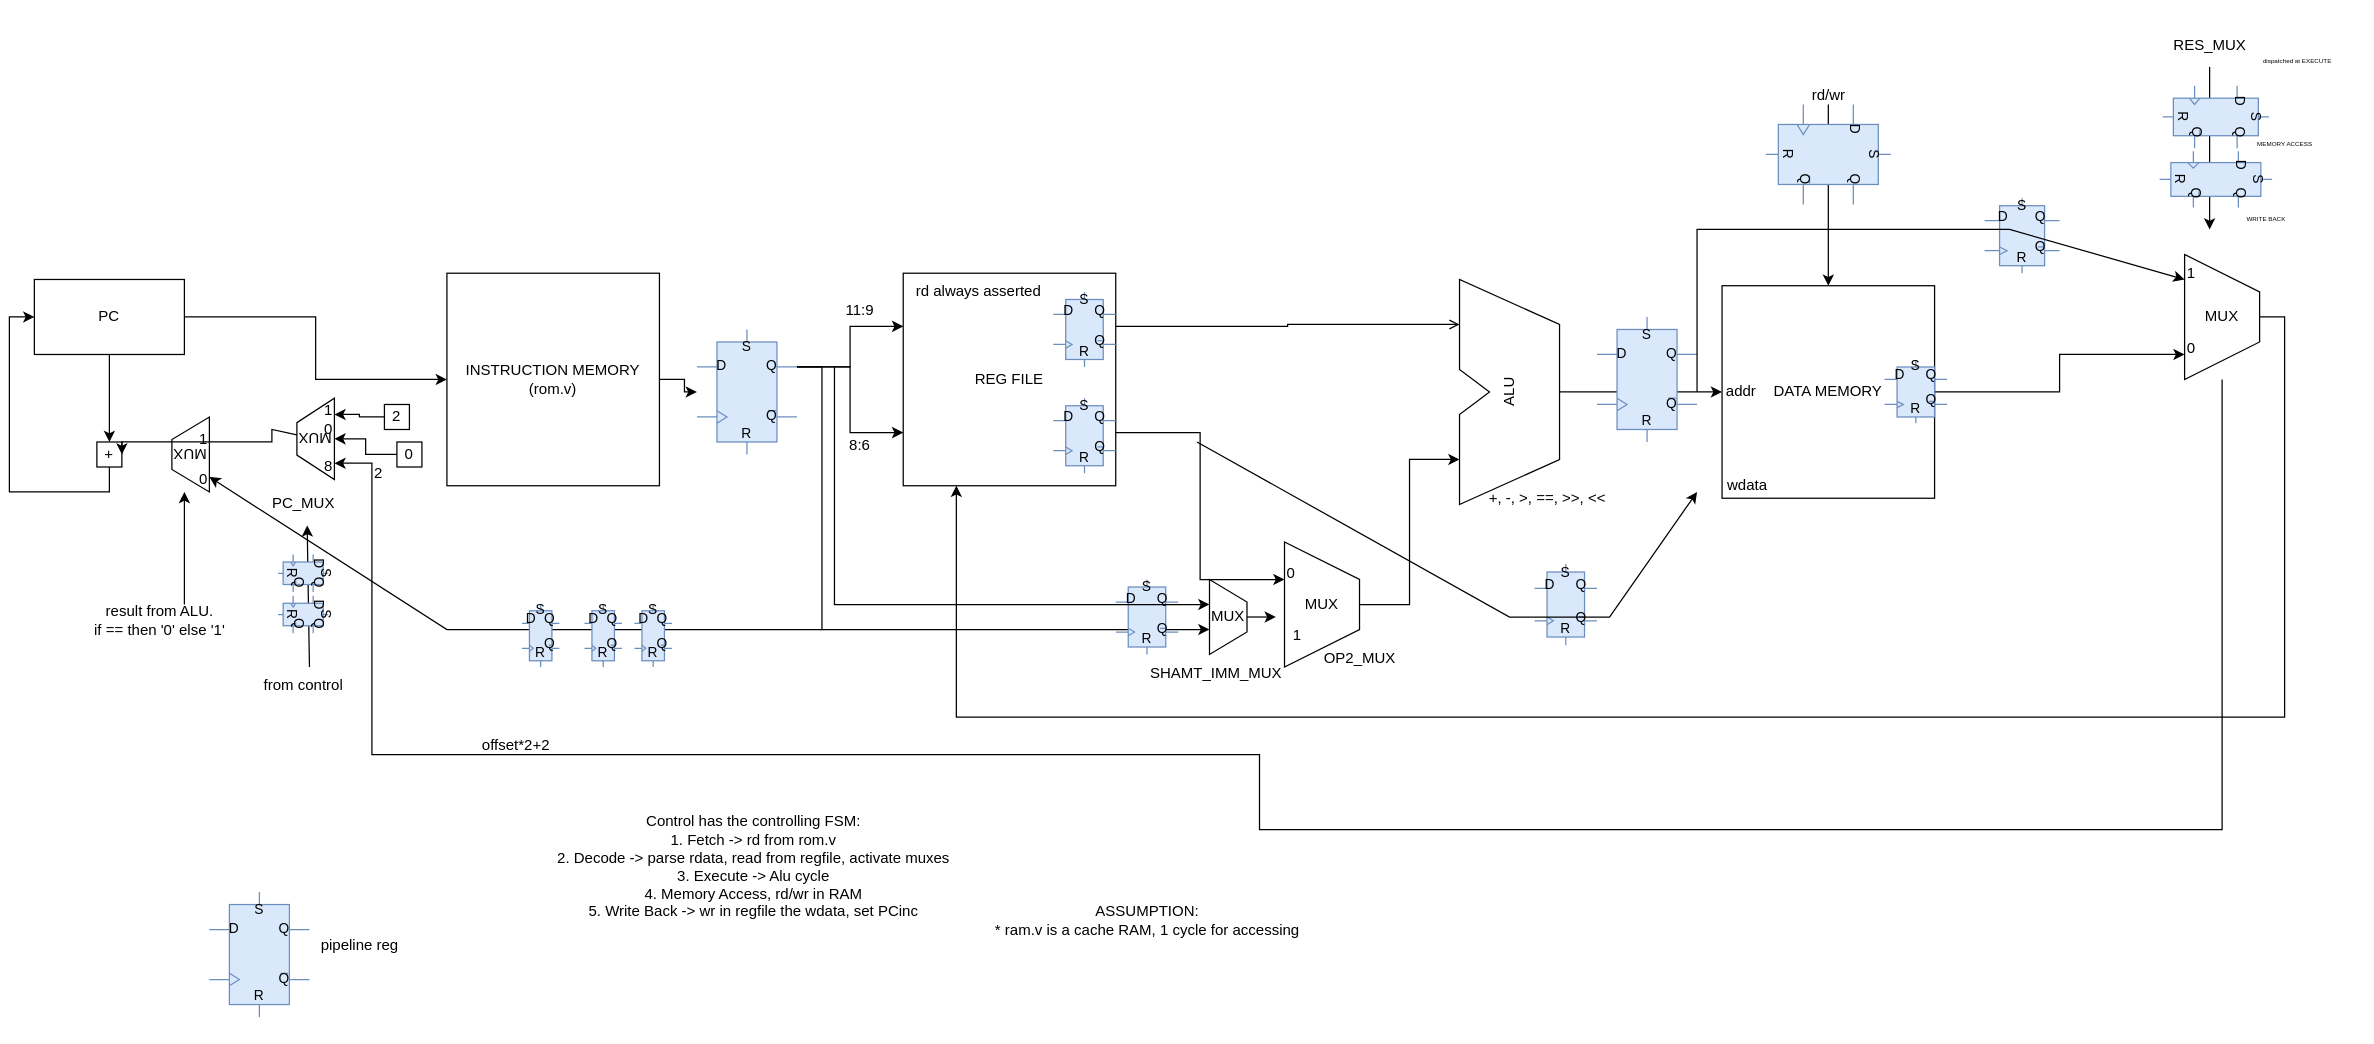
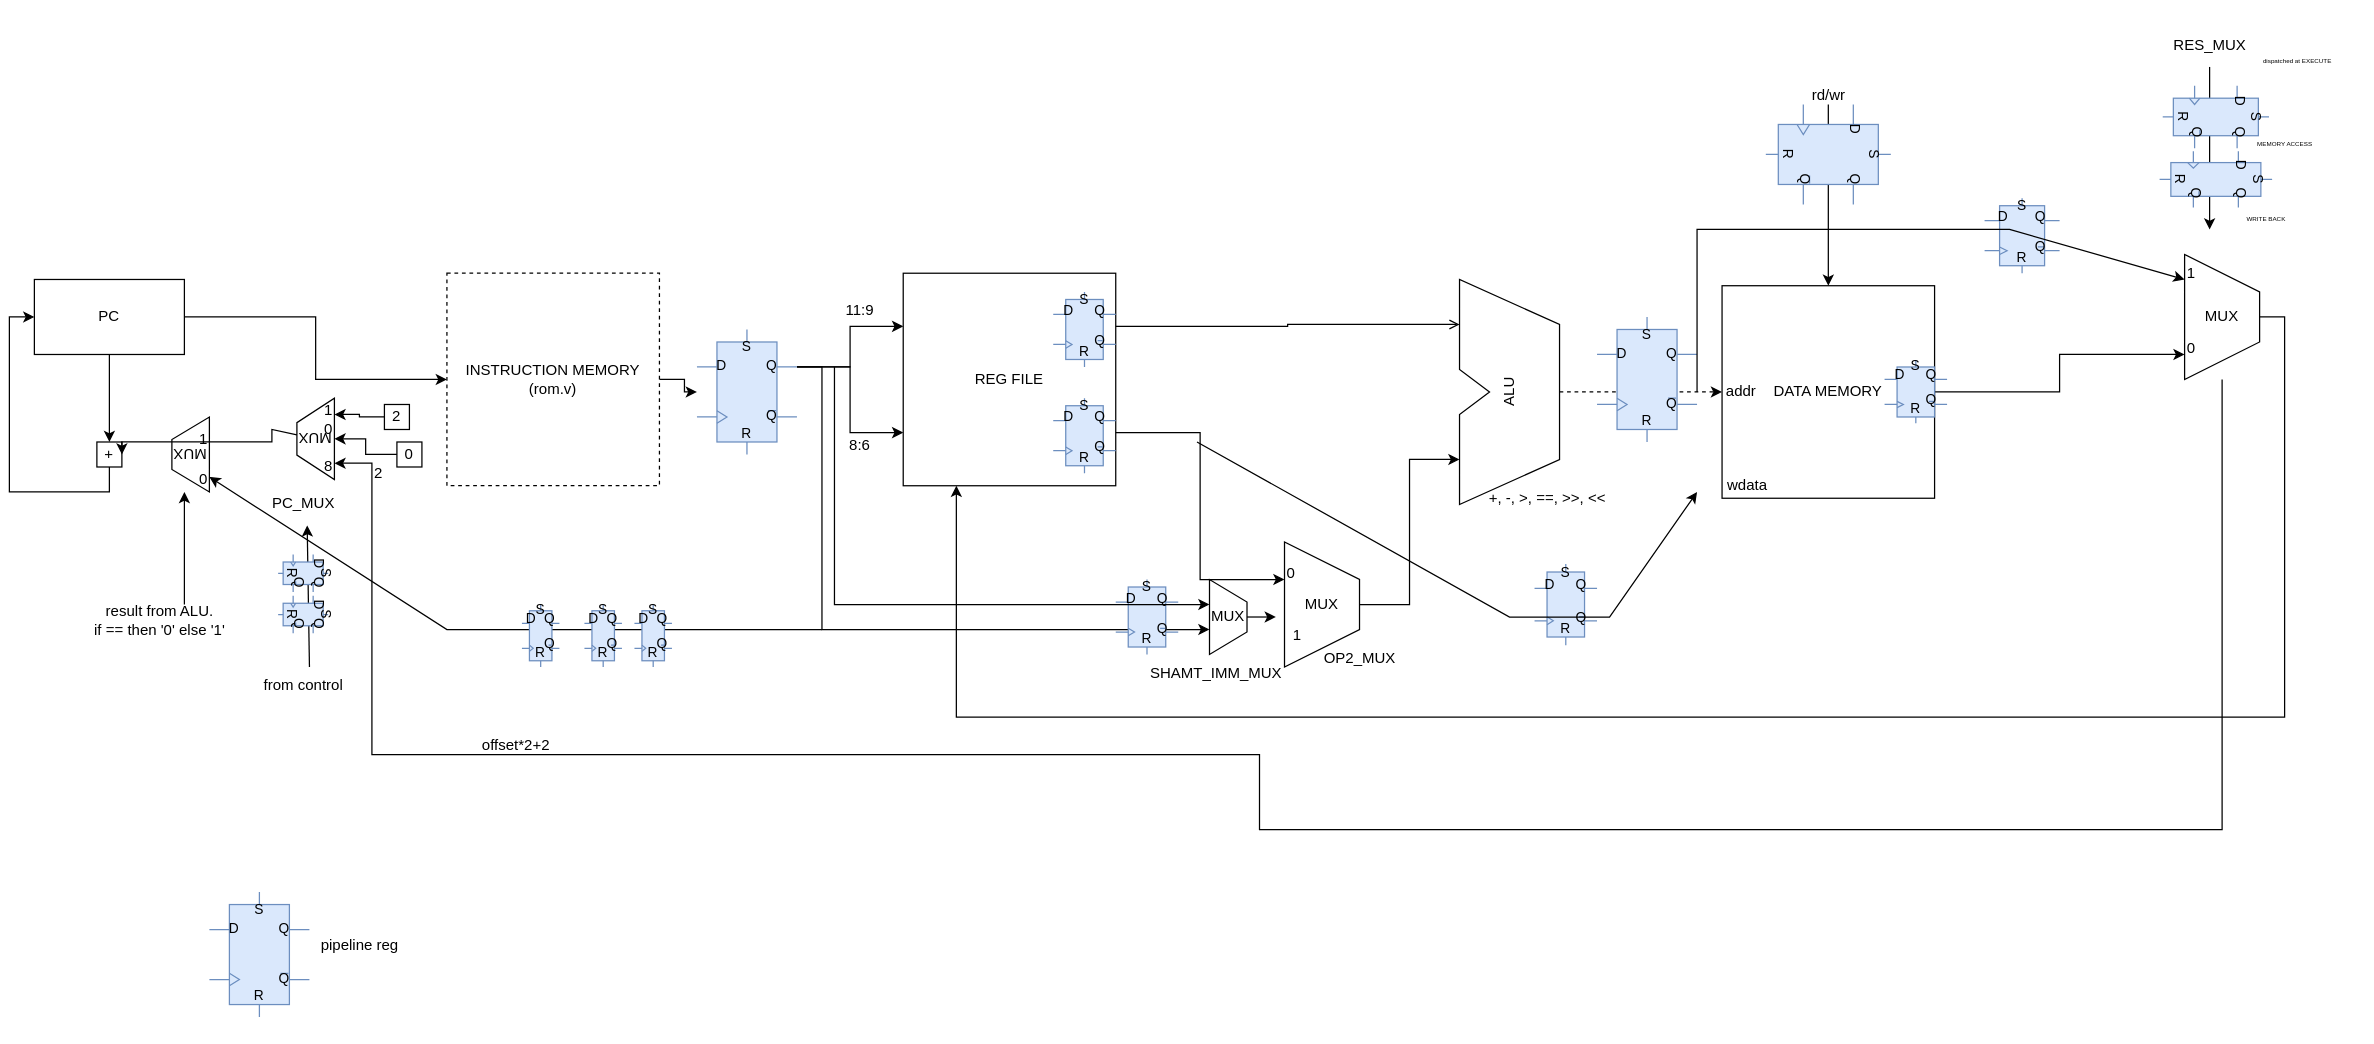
- <mxCell id="44" value="rd always asserted" style="text;html=1;align=center;verticalAlign=middle;resizable=0;points=[];autosize=1;strokeColor=none;fillColor=none;" vertex="1" parent="1"><mxGeometry x="715" y="218" width="120" height="30" as="geometry" /></mxCell>
- <mxCell id="3" value="INSTRUCTION MEMORY&lt;div&gt;(rom.v)&lt;/div&gt;" style="whiteSpace=wrap;html=1;aspect=fixed;" parent="1" vertex="1"><mxGeometry x="350" y="218" width="170" height="170" as="geometry" /></mxCell>
+ <mxCell id="3" value="INSTRUCTION MEMORY&lt;div&gt;(rom.v)&lt;/div&gt;" style="whiteSpace=wrap;html=1;aspect=fixed;dashed=1;" parent="1" vertex="1"><mxGeometry x="350" y="218" width="170" height="170" as="geometry" /></mxCell>
- <mxCell id="10" style="edgeStyle=orthogonalEdgeStyle;rounded=0;orthogonalLoop=1;jettySize=auto;html=1;exitX=0.5;exitY=1;exitDx=0;exitDy=0;exitPerimeter=0;entryX=0;entryY=0.5;entryDx=0;entryDy=0;" parent="1" source="11" target="17" edge="1"><mxGeometry relative="1" as="geometry" /></mxCell>
+ <mxCell id="10" style="edgeStyle=orthogonalEdgeStyle;rounded=0;orthogonalLoop=1;jettySize=auto;html=1;exitX=0.5;exitY=1;exitDx=0;exitDy=0;exitPerimeter=0;entryX=0;entryY=0.5;entryDx=0;entryDy=0;dashed=1;" parent="1" source="11" target="17" edge="1"><mxGeometry relative="1" as="geometry" /></mxCell>
- <mxCell id="27" value="Control has the controlling FSM:&lt;div&gt;1. Fetch -&amp;gt; rd from rom.v&lt;/div&gt;&lt;div&gt;2. Decode -&amp;gt; parse rdata, read from regfile, activate muxes&lt;/div&gt;&lt;div&gt;3. Execute -&amp;gt; Alu cycle&lt;/div&gt;&lt;div&gt;4. Memory Access, rd/wr in RAM&lt;/div&gt;&lt;div&gt;5. Write Back -&amp;gt; wr in regfile the wdata, set PCinc&lt;/div&gt;" style="text;html=1;align=center;verticalAlign=middle;resizable=0;points=[];autosize=1;strokeColor=none;fillColor=none;" vertex="1" parent="1"><mxGeometry x="425" y="643" width="340" height="100" as="geometry" /></mxCell>
- <mxCell id="28" value="ASSUMPTION:&lt;div&gt;* ram.v is a cache RAM, 1 cycle for accessing&lt;/div&gt;" style="text;html=1;align=center;verticalAlign=middle;resizable=0;points=[];autosize=1;strokeColor=none;fillColor=none;" vertex="1" parent="1"><mxGeometry x="775" y="716" width="270" height="40" as="geometry" /></mxCell>
